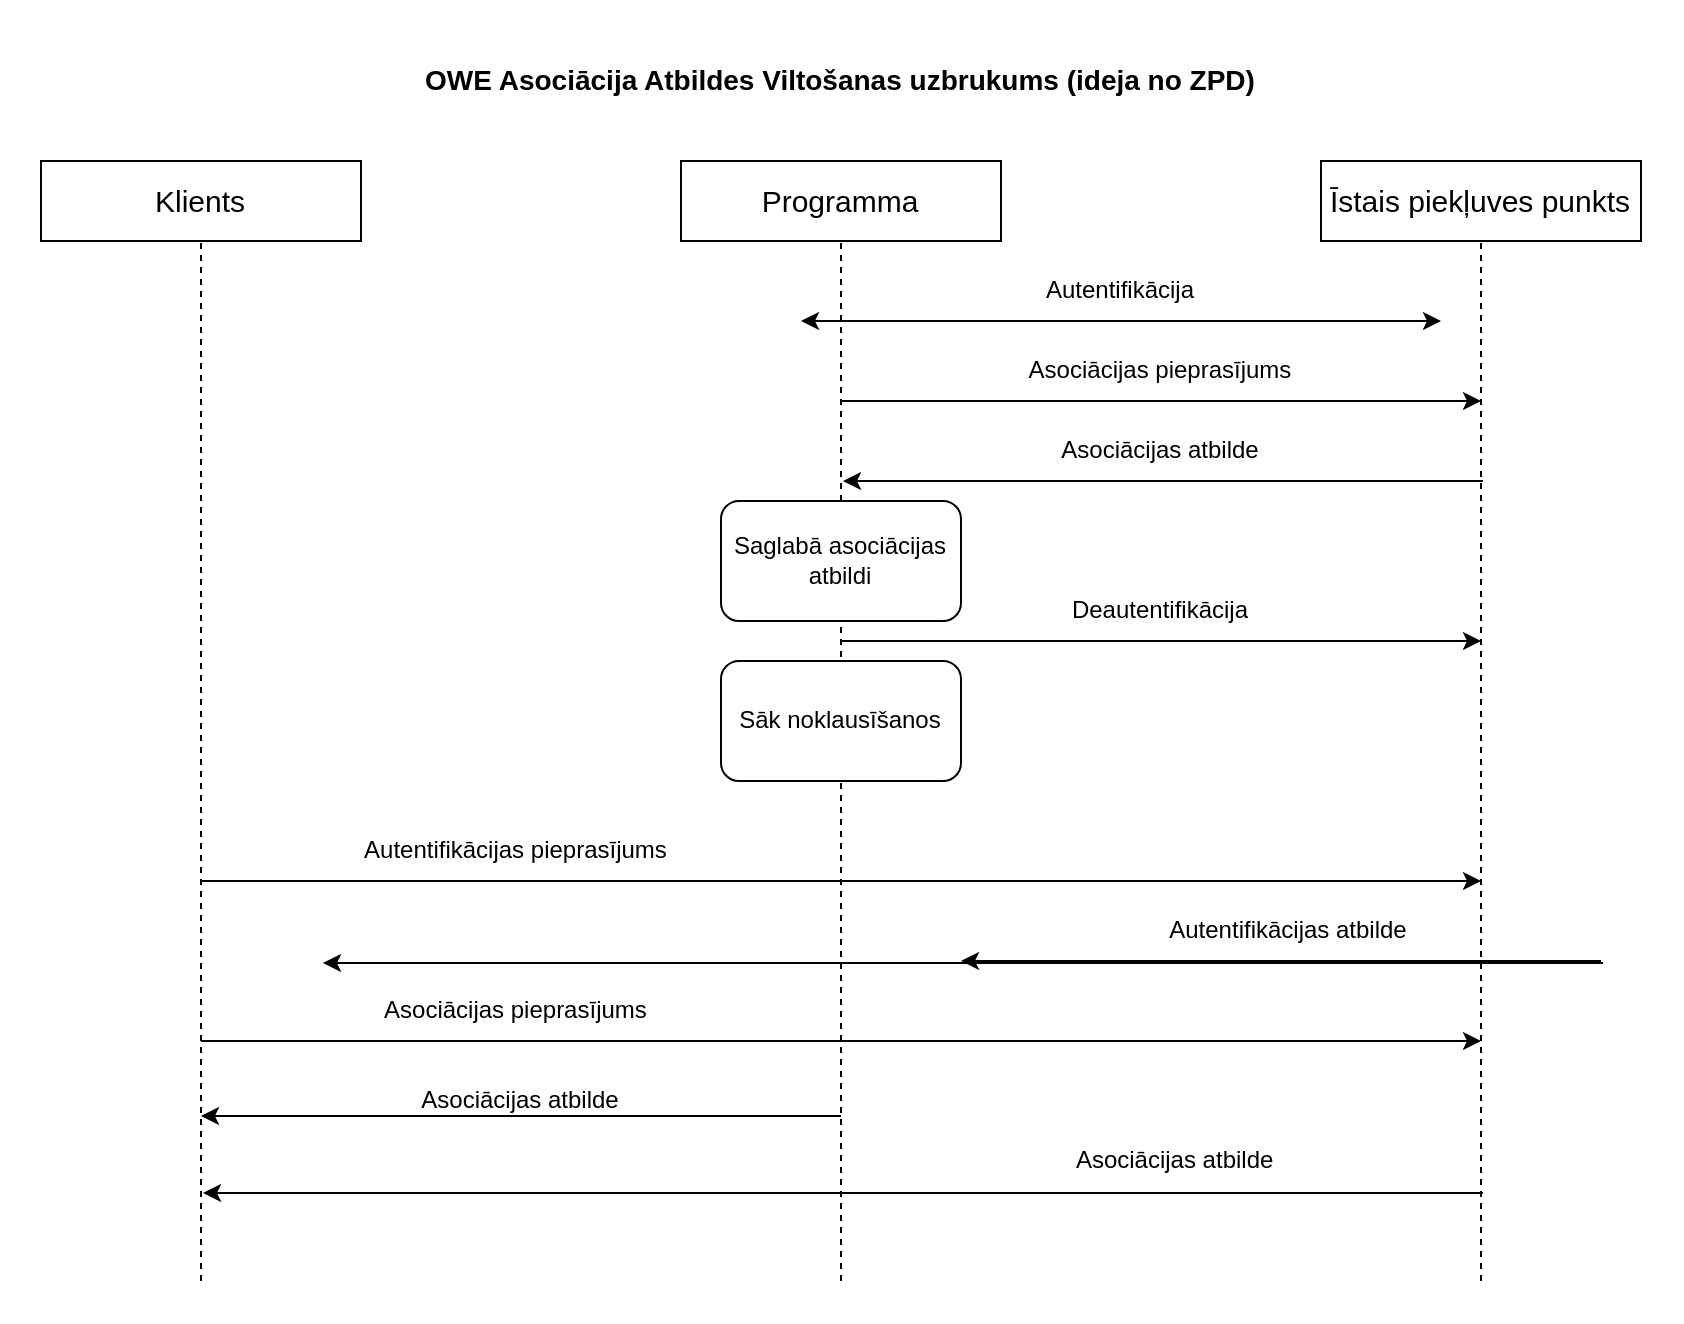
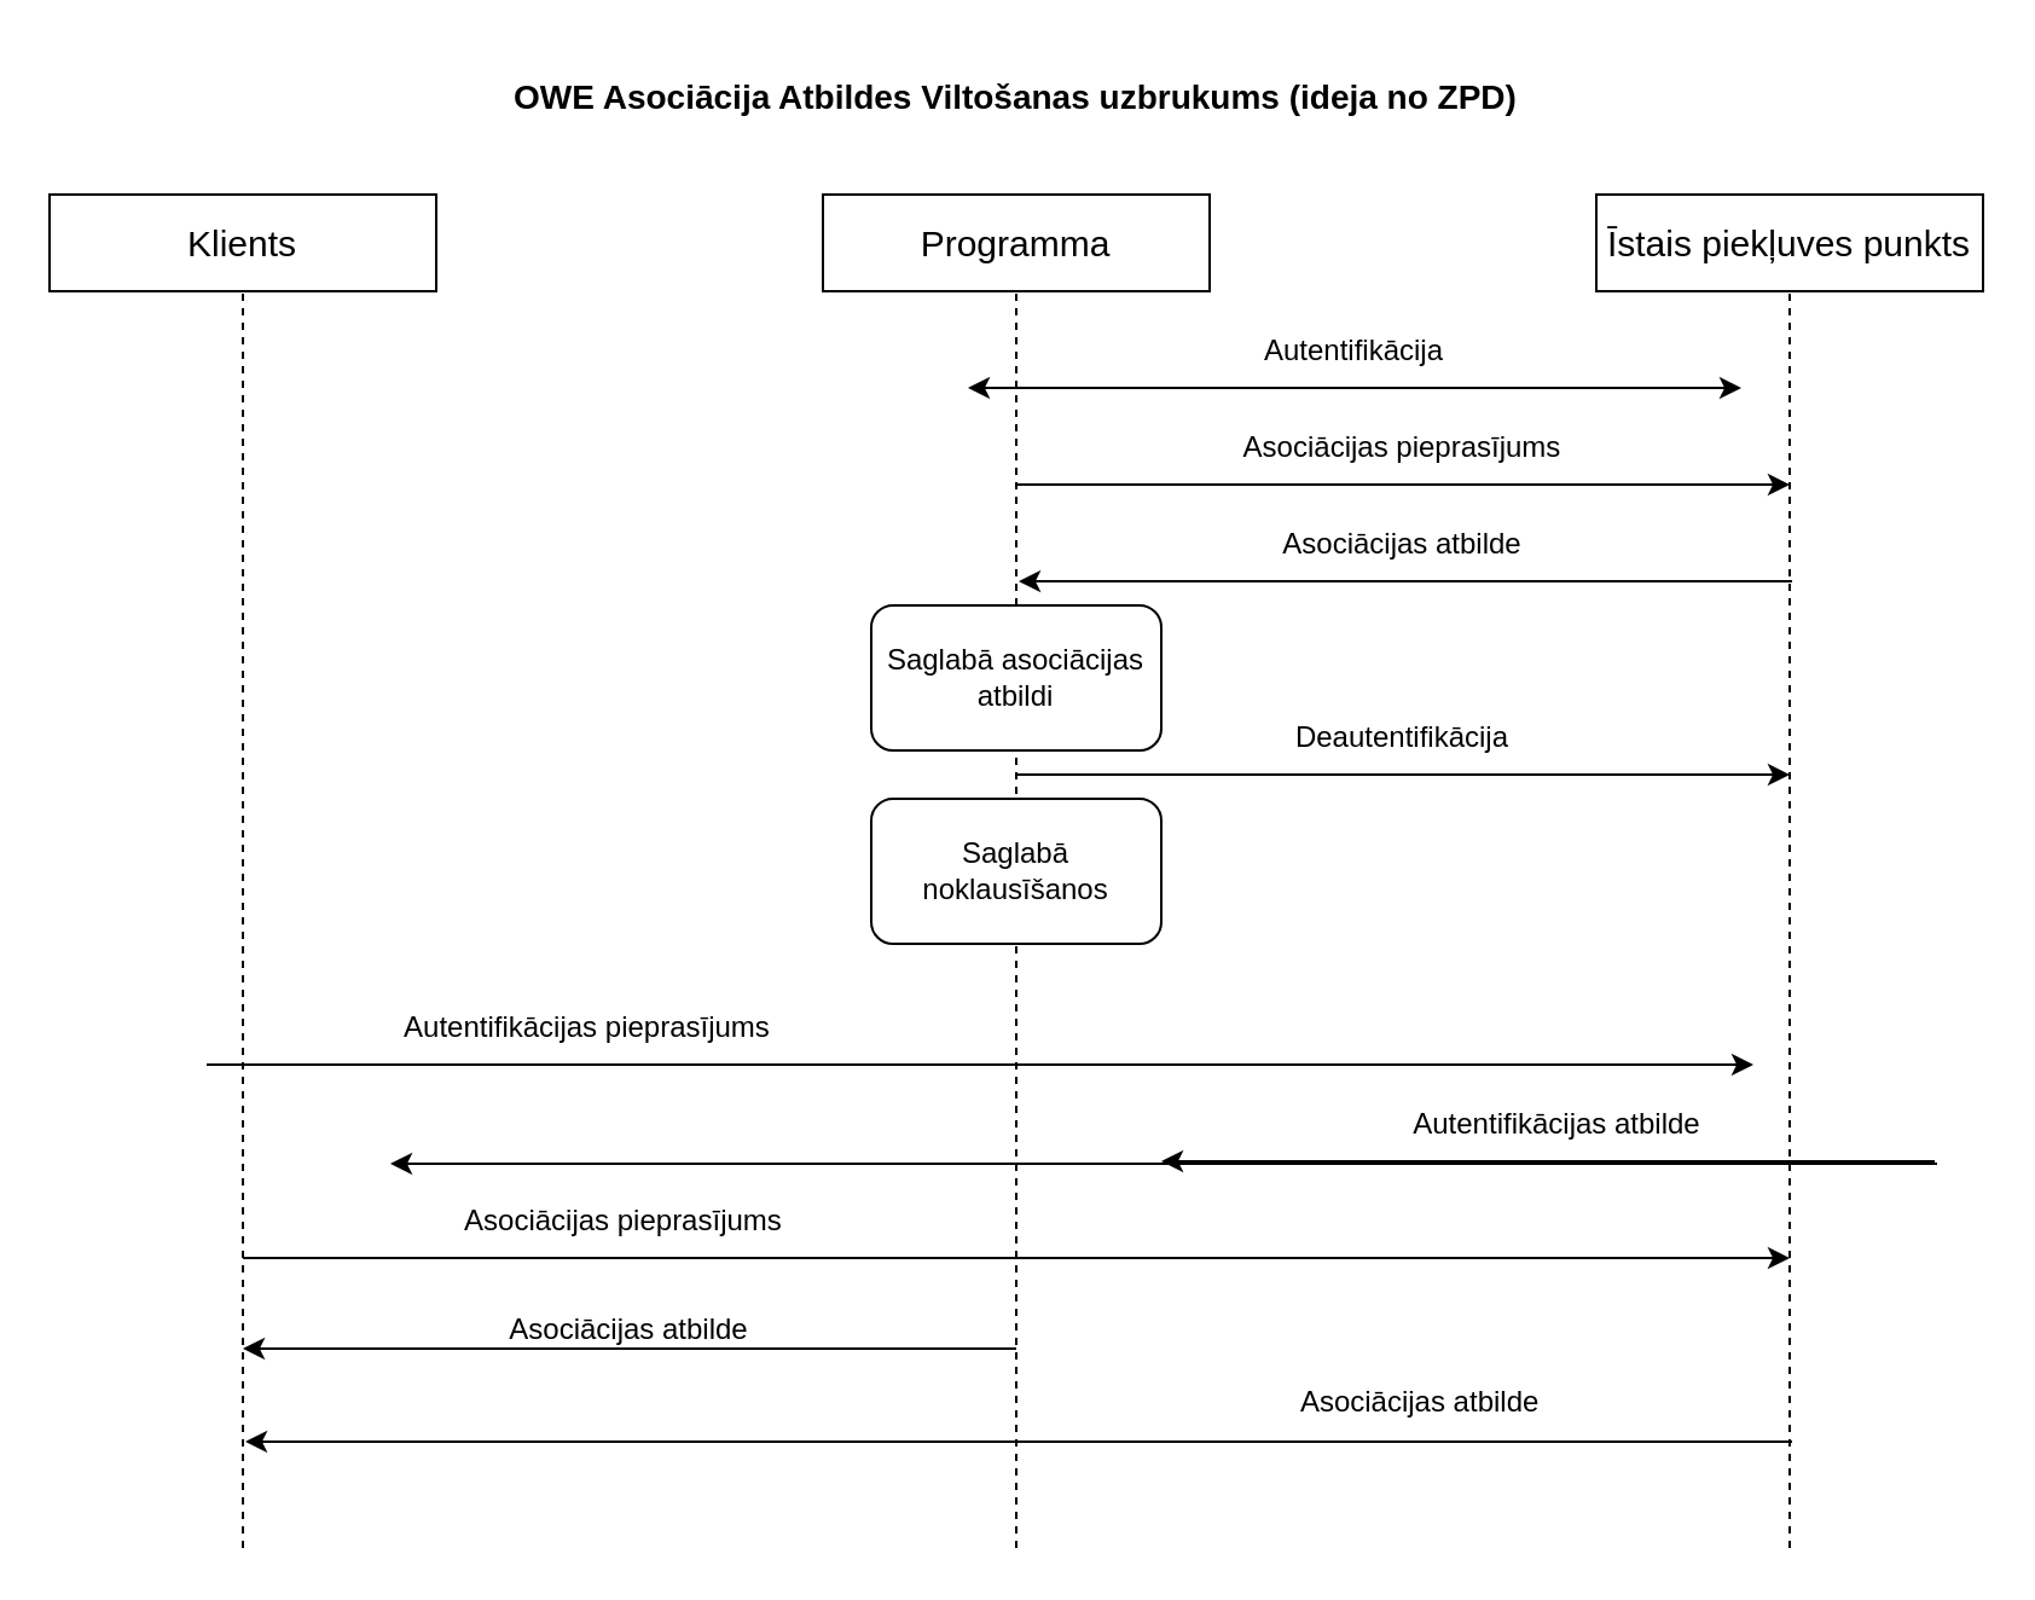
- <mxCell id="23" value="&lt;font&gt;Sāk noklausīšanos&lt;/font&gt;" style="text;html=1;align=center;verticalAlign=middle;whiteSpace=wrap;rounded=0;" vertex="1" parent="1"><mxGeometry x="360" y="330" width="120" height="60" as="geometry" /></mxCell>
+ <mxCell id="23" value="&lt;font&gt;Saglabā noklausīšanos&lt;/font&gt;" style="text;html=1;align=center;verticalAlign=middle;whiteSpace=wrap;rounded=0;" vertex="1" parent="1"><mxGeometry x="360" y="330" width="120" height="60" as="geometry" /></mxCell>
- <mxCell id="24" value="&lt;span style=&quot;white-space: pre;&quot;&gt;&#09;&lt;/span&gt;&lt;span style=&quot;white-space: pre;&quot;&gt;&#09;&lt;/span&gt;&lt;span style=&quot;white-space: pre;&quot;&gt;&#09;&lt;/span&gt;Autentifikācijas pieprasījums" style="text;html=1;align=left;verticalAlign=middle;whiteSpace=wrap;rounded=0;" vertex="1" parent="1"><mxGeometry x="100" y="410" width="640" height="30" as="geometry" /></mxCell>
+ <mxCell id="24" value="&lt;span style=&quot;white-space: pre;&quot;&gt;&#09;&lt;/span&gt;&lt;span style=&quot;white-space: pre;&quot;&gt;&#09;&lt;/span&gt;&lt;span style=&quot;white-space: pre;&quot;&gt;&#09;&lt;/span&gt;Autentifikācijas pieprasījums" style="text;html=1;align=left;verticalAlign=middle;whiteSpace=wrap;rounded=0;" vertex="1" parent="1"><mxGeometry x="85" y="410" width="640" height="30" as="geometry" /></mxCell>
